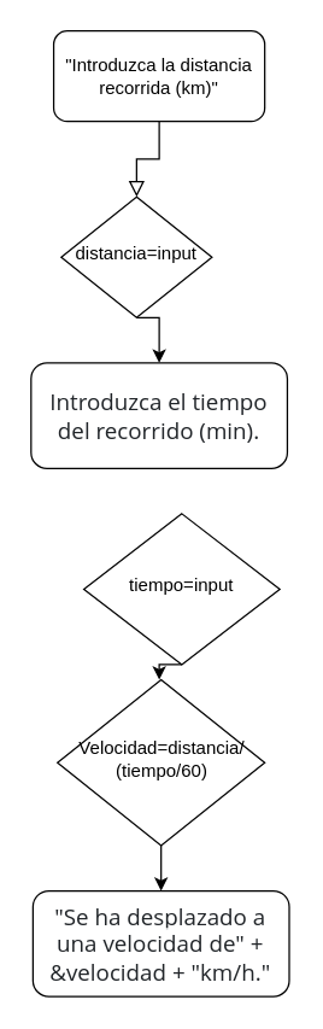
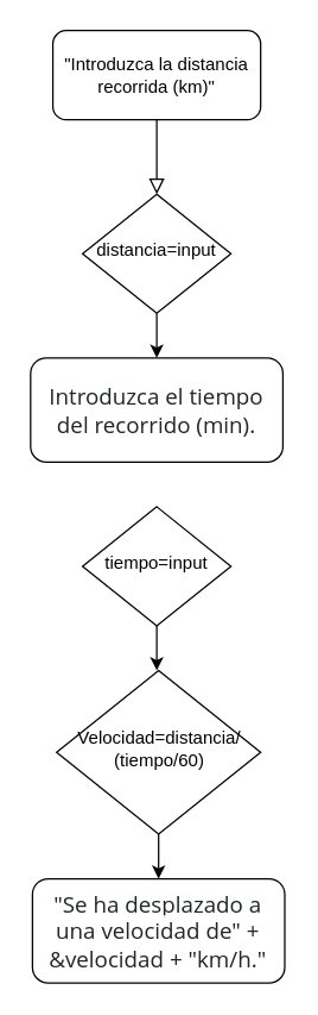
- <mxCell id="5" value="distancia=input" style="rhombus;whiteSpace=wrap;html=1;shadow=0;fontFamily=Helvetica;fontSize=12;align=center;strokeWidth=1;spacing=6;spacingTop=-4;" parent="1" vertex="1"><mxGeometry x="40" y="130" width="100" height="80" as="geometry" /></mxCell>
+ <mxCell id="5" value="distancia=input" style="rhombus;whiteSpace=wrap;html=1;shadow=0;fontFamily=Helvetica;fontSize=12;align=center;strokeWidth=1;spacing=6;spacingTop=-4;" parent="1" vertex="1"><mxGeometry x="55" y="130" width="100" height="80" as="geometry" /></mxCell>
- <mxCell id="8" value="tiempo=input" style="rhombus;whiteSpace=wrap;html=1;shadow=0;fontFamily=Helvetica;fontSize=12;align=center;strokeWidth=1;spacing=6;spacingTop=-4;" vertex="1" parent="1"><mxGeometry x="55" y="340" width="130" height="100" as="geometry" /></mxCell>
+ <mxCell id="8" value="tiempo=input" style="rhombus;whiteSpace=wrap;html=1;shadow=0;fontFamily=Helvetica;fontSize=12;align=center;strokeWidth=1;spacing=6;spacingTop=-4;" vertex="1" parent="1"><mxGeometry x="55" y="340" width="100" height="80" as="geometry" /></mxCell>
